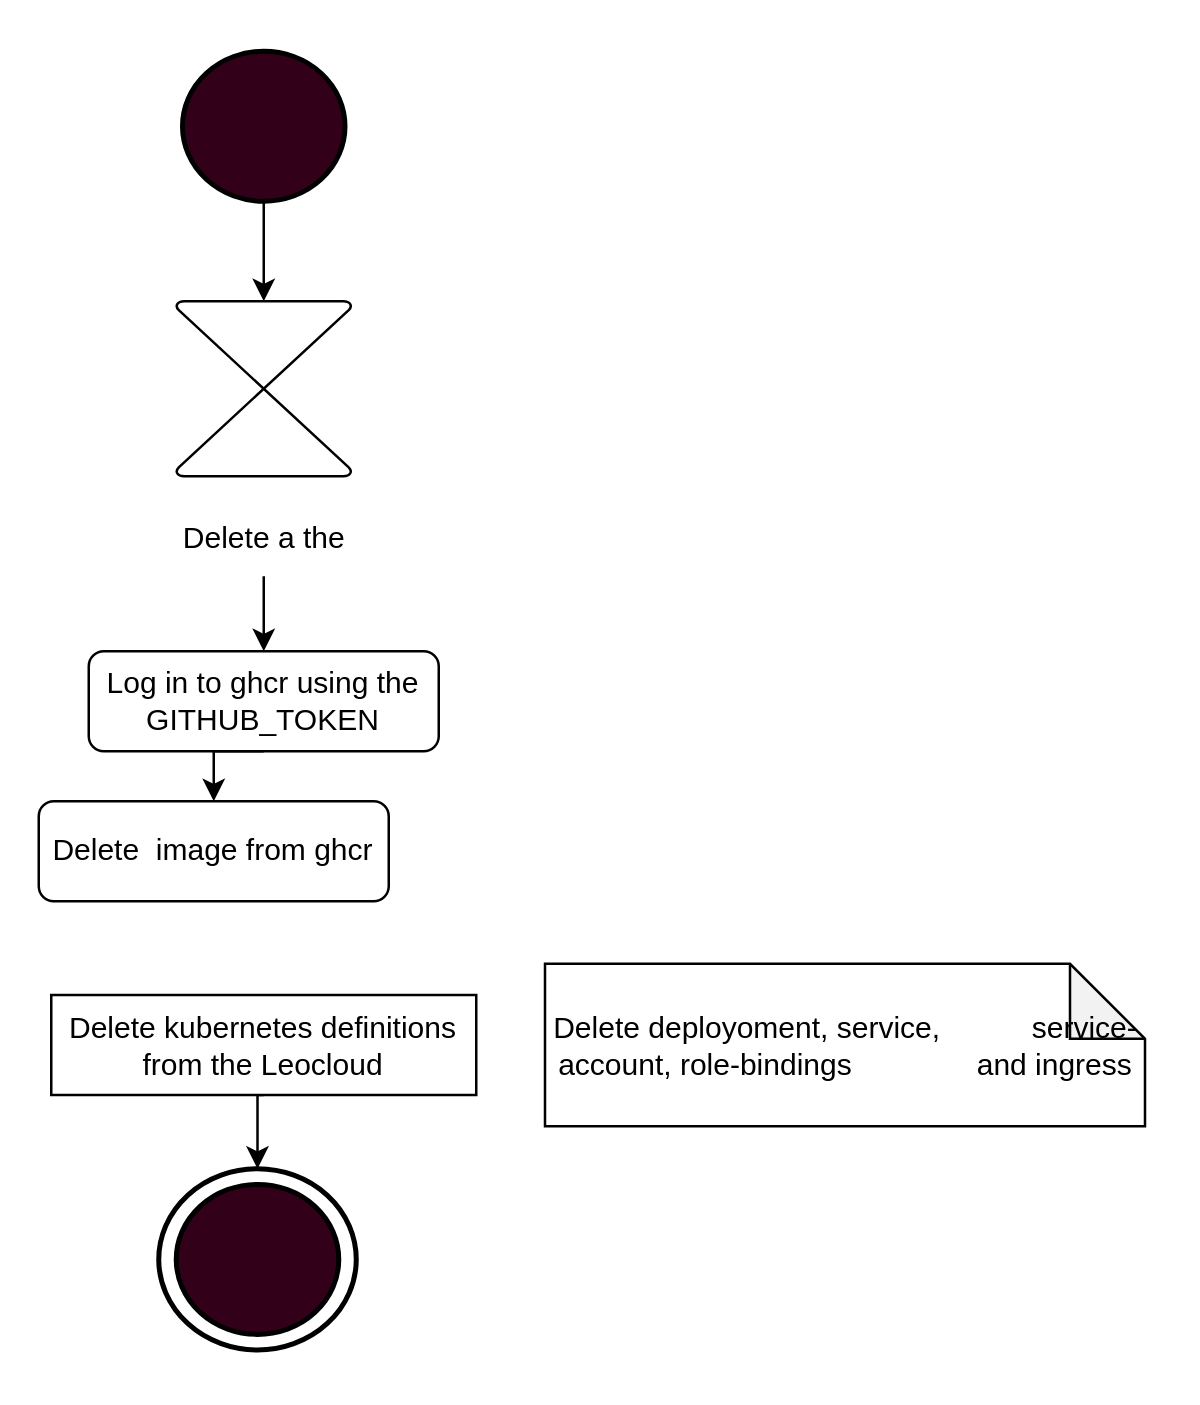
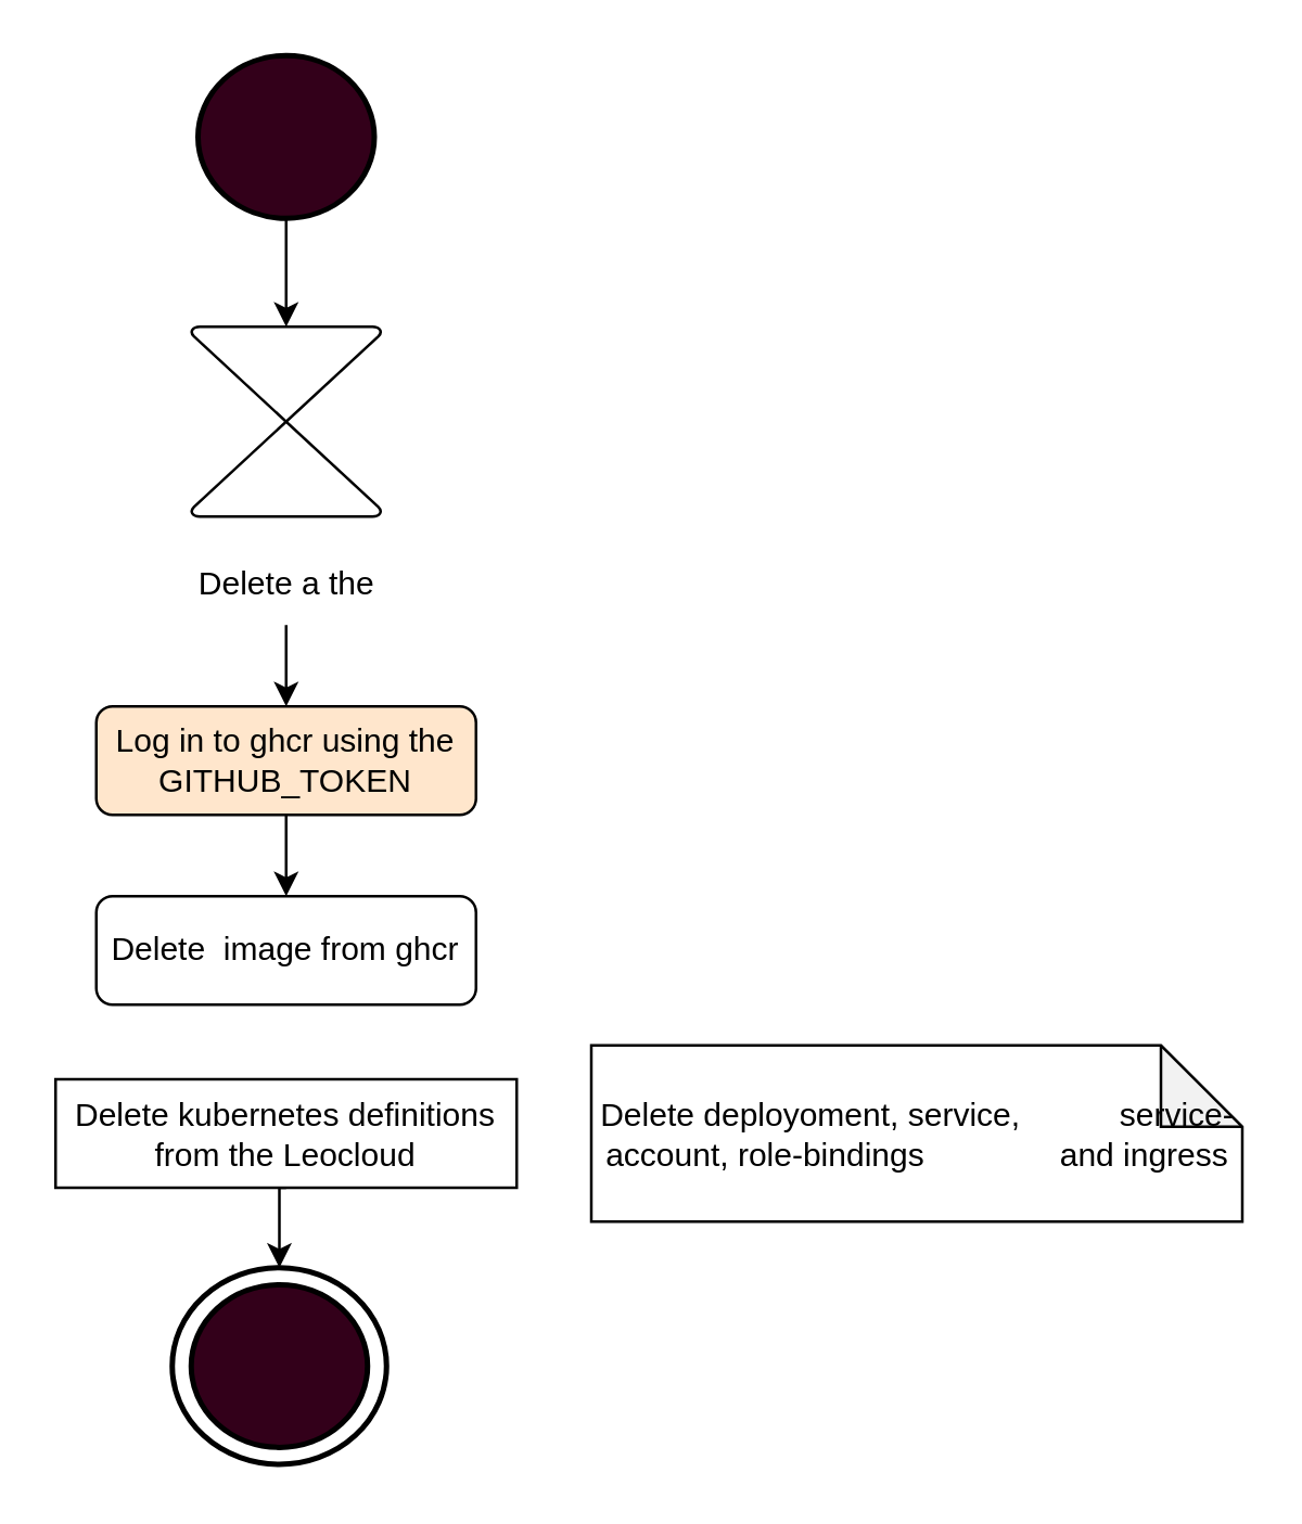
- <mxCell id="11" value="Log in to ghcr using the GITHUB_TOKEN" style="rounded=1;whiteSpace=wrap;html=1;fontSize=12;glass=0;strokeWidth=1;shadow=0;" parent="1" vertex="1"><mxGeometry x="35" y="260" width="140" height="40" as="geometry" /></mxCell>
+ <mxCell id="11" value="Log in to ghcr using the GITHUB_TOKEN" style="rounded=1;whiteSpace=wrap;html=1;fontSize=12;glass=0;strokeWidth=1;shadow=0;fillColor=#ffe6cc;" parent="1" vertex="1"><mxGeometry x="35" y="260" width="140" height="40" as="geometry" /></mxCell>
- <mxCell id="8" value="Delete&amp;nbsp; image from ghcr" style="rounded=1;whiteSpace=wrap;html=1;fontSize=12;glass=0;strokeWidth=1;shadow=0;" parent="1" vertex="1"><mxGeometry x="15" y="320" width="140" height="40" as="geometry" /></mxCell>
+ <mxCell id="8" value="Delete&amp;nbsp; image from ghcr" style="rounded=1;whiteSpace=wrap;html=1;fontSize=12;glass=0;strokeWidth=1;shadow=0;" parent="1" vertex="1"><mxGeometry x="35" y="330" width="140" height="40" as="geometry" /></mxCell>
